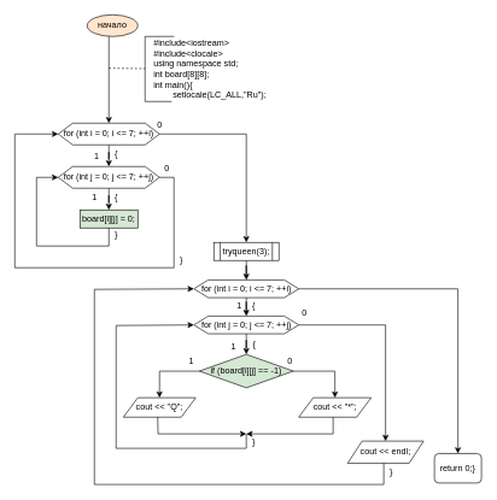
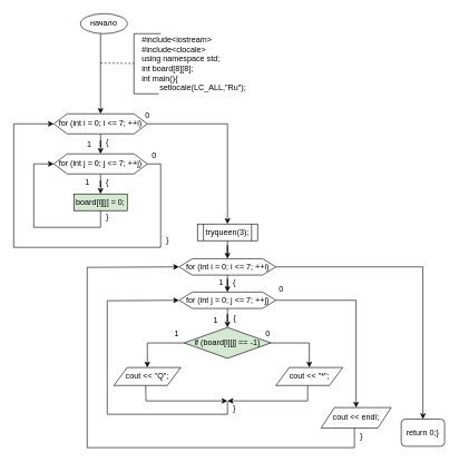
- <mxCell id="2" value="начало" style="ellipse;whiteSpace=wrap;html=1;fillColor=#ffe6cc;" parent="1" vertex="1"><mxGeometry x="120" y="20" width="70" height="30" as="geometry" /></mxCell>
+ <mxCell id="2" value="начало" style="ellipse;whiteSpace=wrap;html=1;" parent="1" vertex="1"><mxGeometry x="120" y="20" width="70" height="30" as="geometry" /></mxCell>
